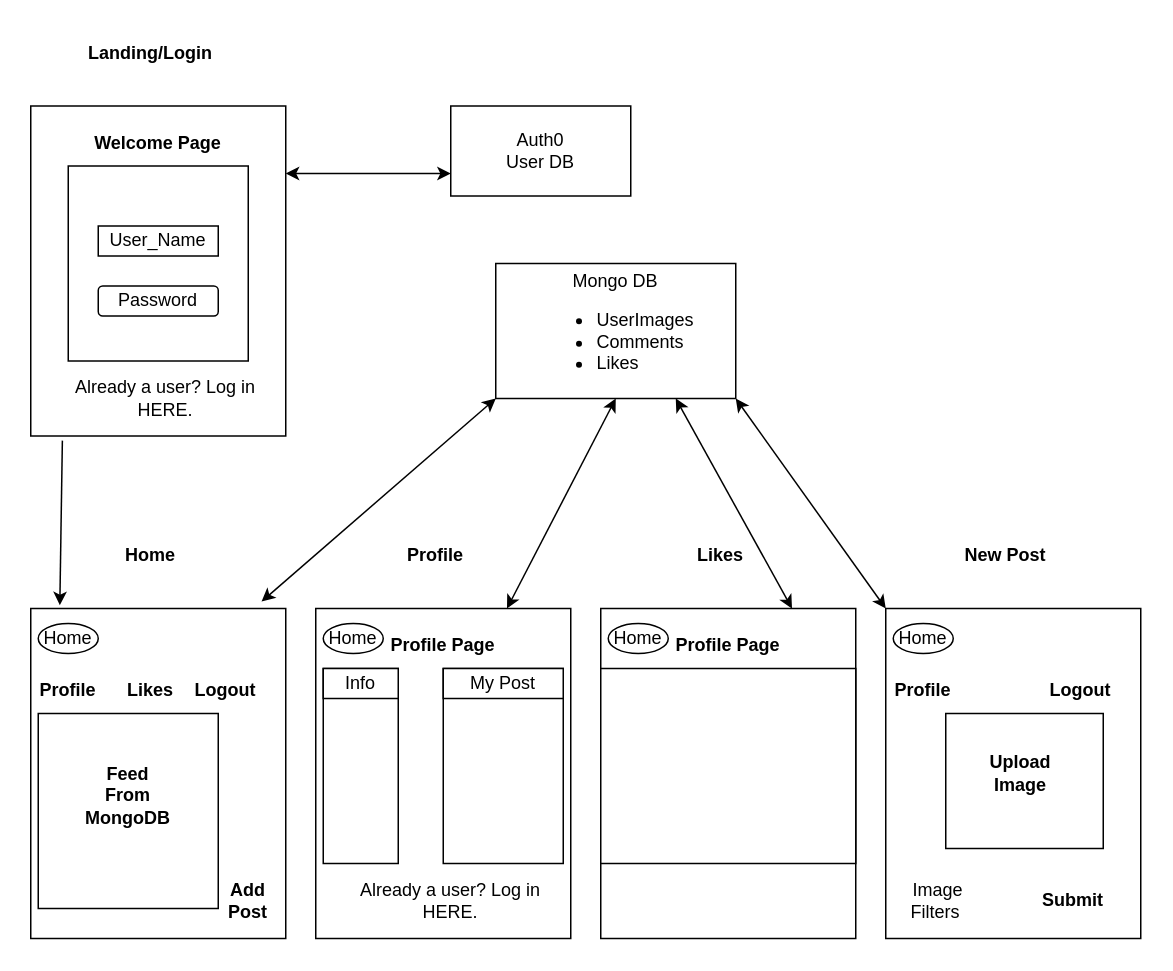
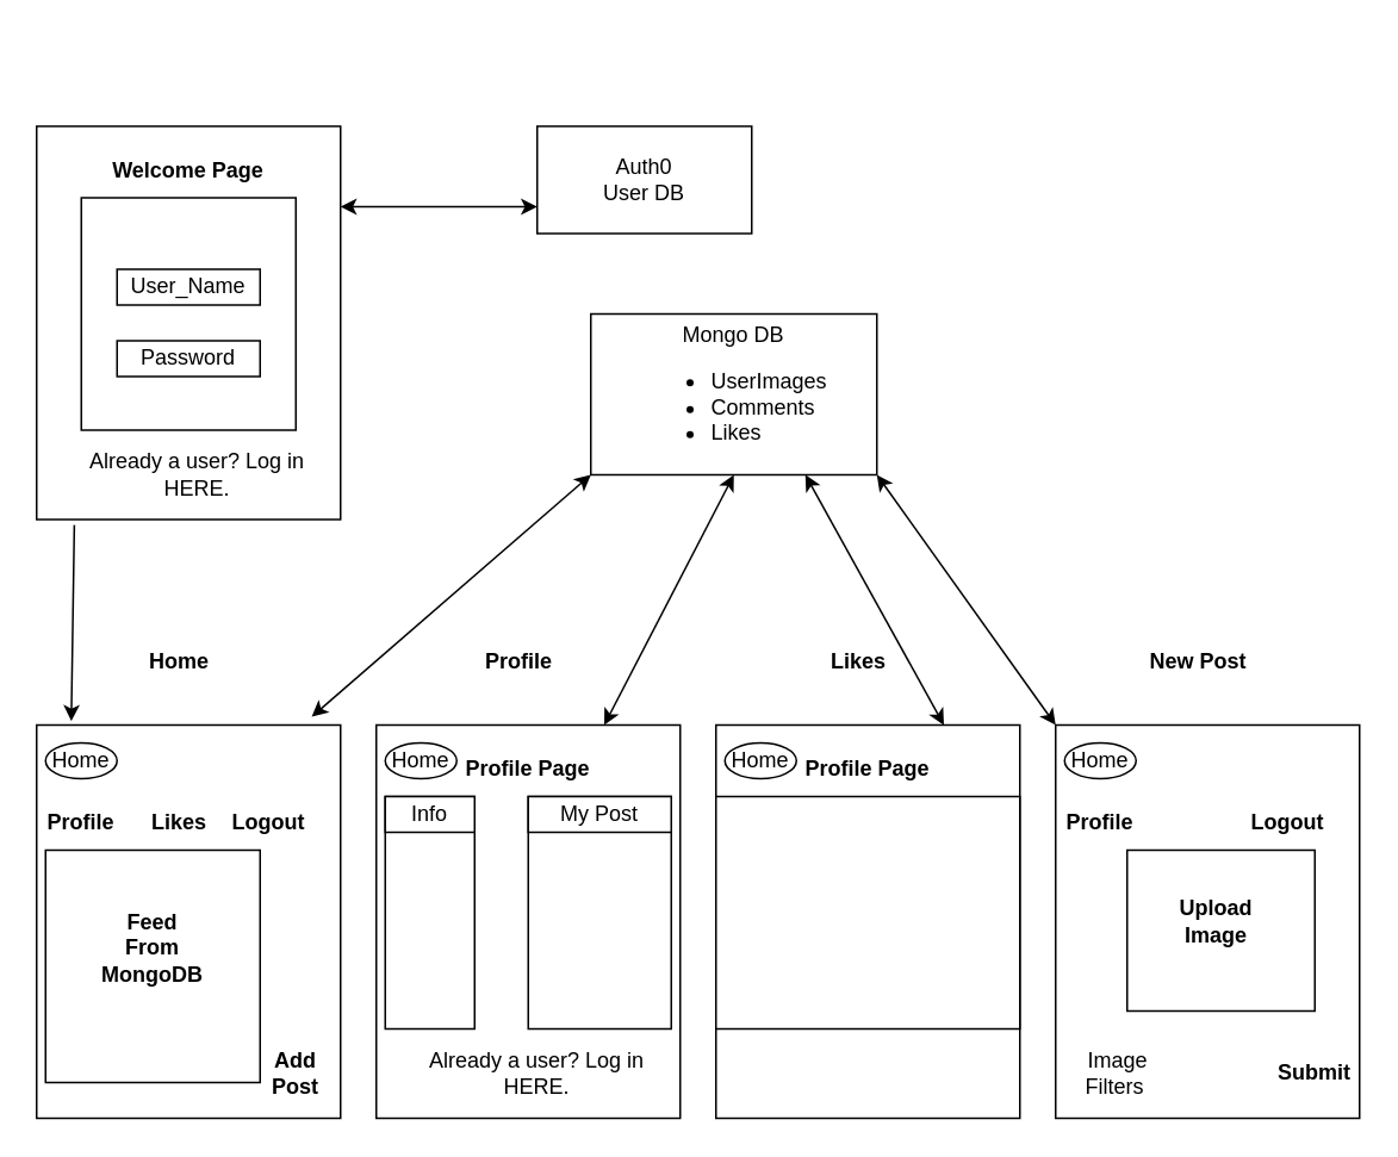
- <mxCell id="8" value="&lt;b&gt;Landing/Login&lt;/b&gt;" style="text;html=1;strokeColor=none;fillColor=none;align=center;verticalAlign=middle;whiteSpace=wrap;rounded=0;" vertex="1" parent="1"><mxGeometry x="50" y="20" width="100" height="30" as="geometry" /></mxCell>
- <mxCell id="5" value="Password" style="whiteSpace=wrap;html=1;rounded=1;" vertex="1" parent="1"><mxGeometry x="65" y="190" width="80" height="20" as="geometry" /></mxCell>
+ <mxCell id="5" value="Password" style="rounded=0;whiteSpace=wrap;html=1;" vertex="1" parent="1"><mxGeometry x="65" y="190" width="80" height="20" as="geometry" /></mxCell>
- <mxCell id="26" value="&lt;b&gt;Submit&lt;/b&gt;" style="text;html=1;strokeColor=none;fillColor=none;align=center;verticalAlign=middle;whiteSpace=wrap;rounded=0;" vertex="1" parent="1"><mxGeometry x="690" y="585" width="50" height="30" as="geometry" /></mxCell>
+ <mxCell id="26" value="&lt;b&gt;Submit&lt;/b&gt;" style="text;html=1;strokeColor=none;fillColor=none;align=center;verticalAlign=middle;whiteSpace=wrap;rounded=0;" vertex="1" parent="1"><mxGeometry x="710" y="585" width="50" height="30" as="geometry" /></mxCell>
